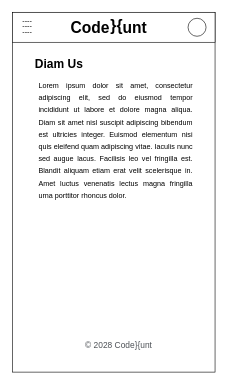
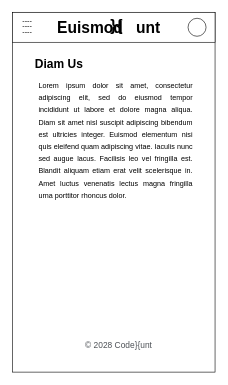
- <mxCell id="8" value="&lt;b style=&quot;font-size: 26px;&quot;&gt;Code&amp;nbsp; &amp;nbsp;unt&lt;/b&gt;" style="text;html=1;strokeColor=none;fillColor=none;align=center;verticalAlign=middle;whiteSpace=wrap;rounded=0;fontSize=26;" parent="1" vertex="1"><mxGeometry x="66.38" y="31" width="230" height="30" as="geometry" /></mxCell>
+ <mxCell id="8" value="&lt;b style=&quot;font-size: 26px;&quot;&gt;Euismod&amp;nbsp; &amp;nbsp;unt&lt;/b&gt;" style="text;html=1;strokeColor=none;fillColor=none;align=center;verticalAlign=middle;whiteSpace=wrap;rounded=0;fontSize=26;" parent="1" vertex="1"><mxGeometry x="66.38" y="31" width="230" height="30" as="geometry" /></mxCell>
